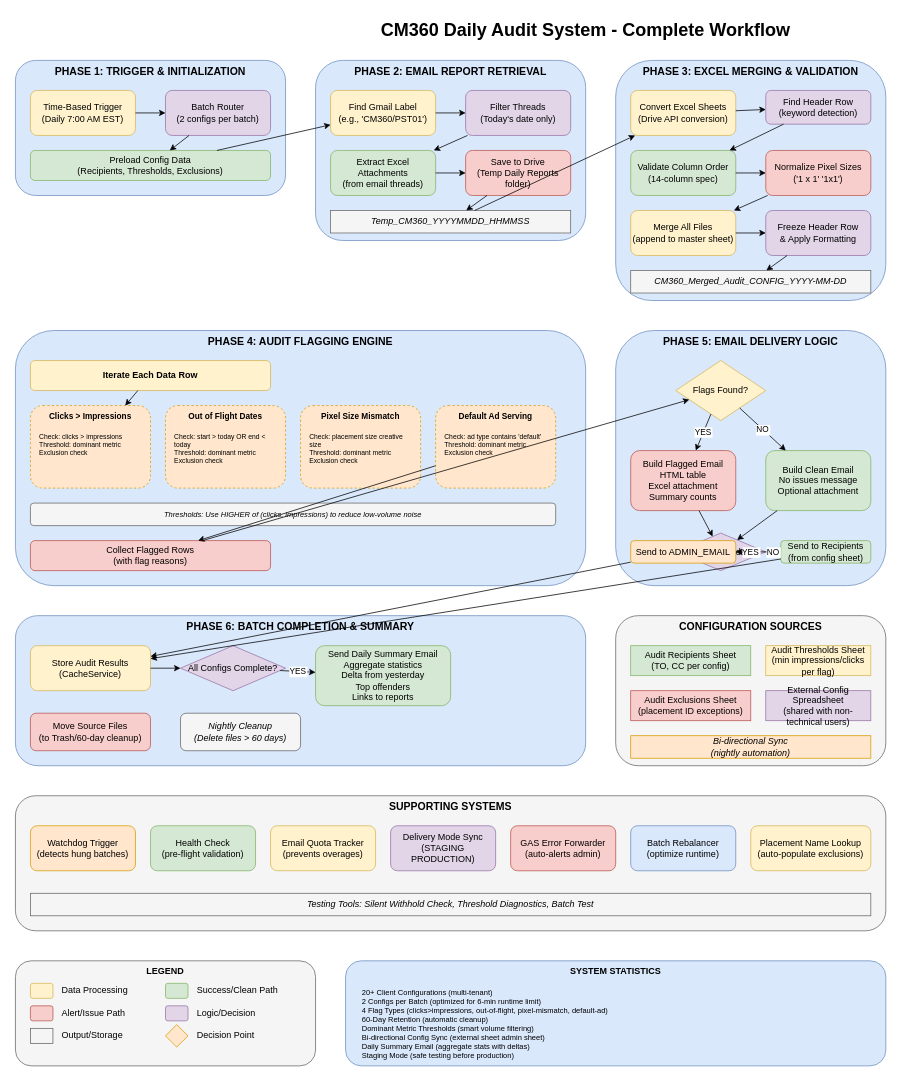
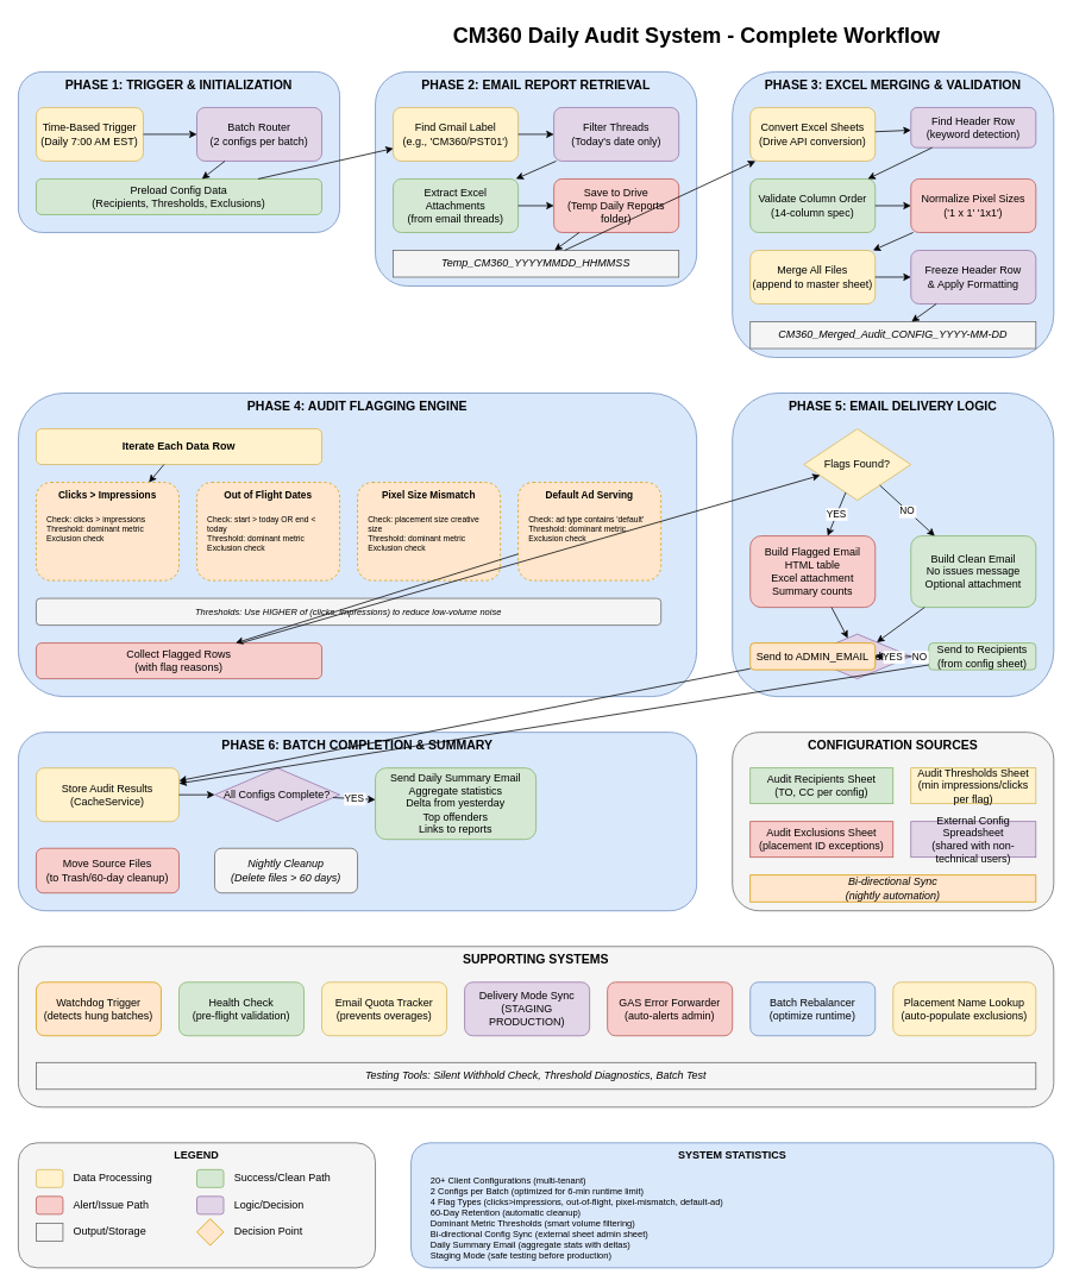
- <mxCell id="4" value="Time-Based Trigger&#10;(Daily 7:00 AM EST)" style="rounded=1;whiteSpace=wrap;html=1;fillColor=#fff2cc;strokeColor=#d6b656;" vertex="1" parent="1"><mxGeometry x="40" y="120" width="140" height="60" as="geometry" /></mxCell>
+ <mxCell id="4" value="Time-Based Trigger&#10;(Daily 7:00 AM EST)" style="rounded=1;whiteSpace=wrap;html=1;fillColor=#fff2cc;strokeColor=#d6b656;" vertex="1" parent="1"><mxGeometry x="40" y="120" width="120" height="60" as="geometry" /></mxCell>
